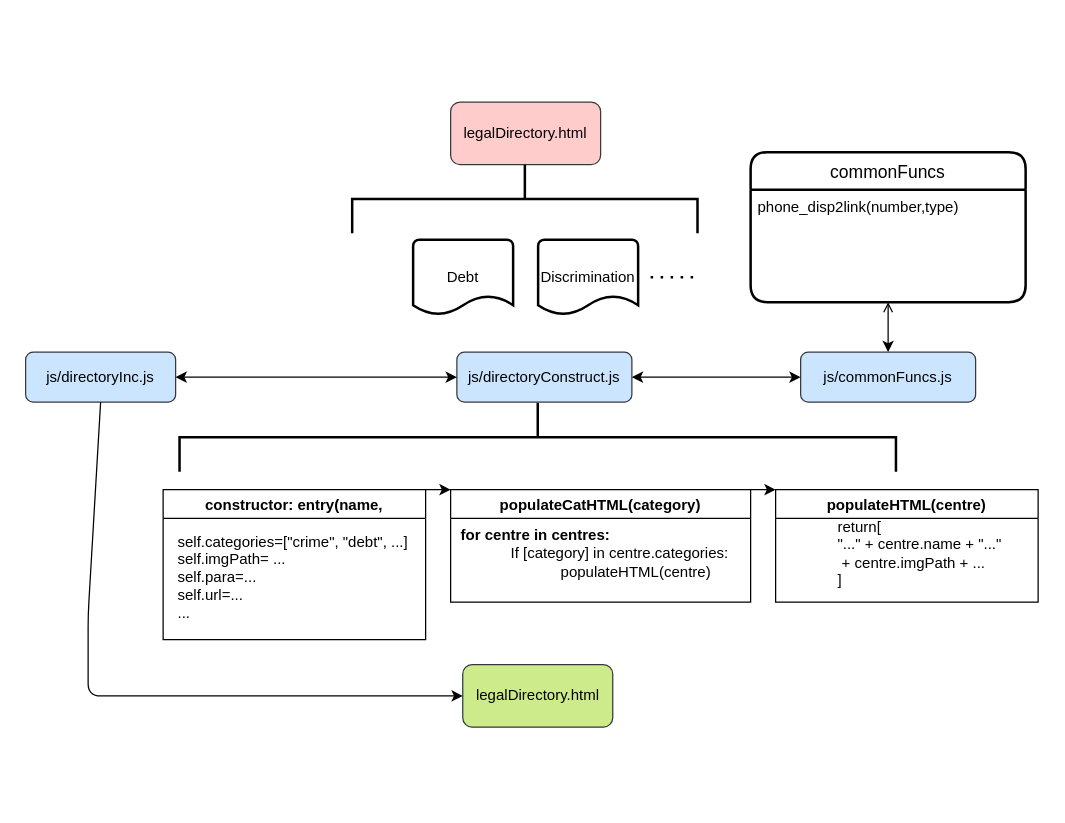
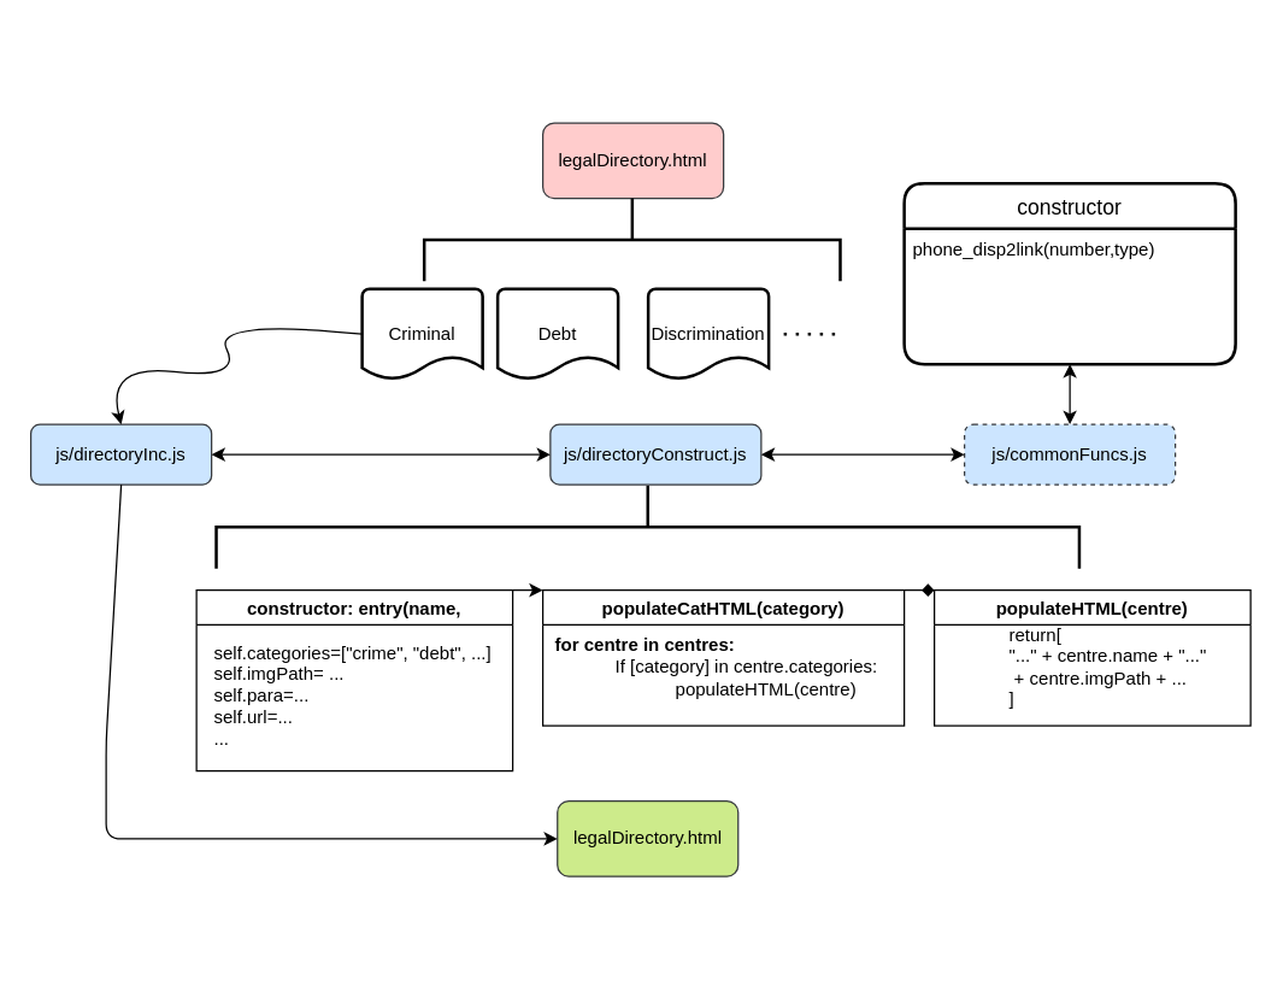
- <mxCell id="21" value="commonFuncs" style="swimlane;childLayout=stackLayout;horizontal=1;startSize=30;horizontalStack=0;rounded=1;fontSize=14;fontStyle=0;strokeWidth=2;resizeParent=0;resizeLast=1;shadow=0;dashed=0;align=center;" vertex="1" parent="1"><mxGeometry x="600" y="121" width="220" height="120" as="geometry" /></mxCell>
+ <mxCell id="21" value="constructor" style="swimlane;childLayout=stackLayout;horizontal=1;startSize=30;horizontalStack=0;rounded=1;fontSize=14;fontStyle=0;strokeWidth=2;resizeParent=0;resizeLast=1;shadow=0;dashed=0;align=center;" vertex="1" parent="1"><mxGeometry x="600" y="121" width="220" height="120" as="geometry" /></mxCell>
+ <mxCell id="4" value="Criminal" style="strokeWidth=2;html=1;shape=mxgraph.flowchart.document2;whiteSpace=wrap;size=0.25;" vertex="1" parent="1"><mxGeometry x="240" y="191" width="80" height="60" as="geometry" /></mxCell>
+ <mxCell id="25" value="" style="curved=1;endArrow=classic;html=1;exitX=0;exitY=0.5;exitDx=0;exitDy=0;exitPerimeter=0;entryX=0.5;entryY=0;entryDx=0;entryDy=0;" edge="1" parent="1" source="4" target="17"><mxGeometry width="50" height="50" relative="1" as="geometry"><mxPoint x="110" y="241" as="sourcePoint" /><mxPoint x="160" y="191" as="targetPoint" /><Array as="points"><mxPoint x="140" y="211" /><mxPoint x="160" y="251" /><mxPoint x="70" y="241" /></Array></mxGeometry></mxCell>
- <mxCell id="23" value="" style="endArrow=open;startArrow=classic;html=1;entryX=0.5;entryY=1;entryDx=0;entryDy=0;exitX=0.5;exitY=0;exitDx=0;exitDy=0;" edge="1" parent="1" source="20" target="22"><mxGeometry width="50" height="50" relative="1" as="geometry"><mxPoint x="380" y="501" as="sourcePoint" /><mxPoint x="430" y="451" as="targetPoint" /></mxGeometry></mxCell>
+ <mxCell id="23" value="" style="endArrow=classic;startArrow=classic;html=1;entryX=0.5;entryY=1;entryDx=0;entryDy=0;exitX=0.5;exitY=0;exitDx=0;exitDy=0;" edge="1" parent="1" source="20" target="22"><mxGeometry width="50" height="50" relative="1" as="geometry"><mxPoint x="380" y="501" as="sourcePoint" /><mxPoint x="430" y="451" as="targetPoint" /></mxGeometry></mxCell>
- <mxCell id="20" value="js/commonFuncs.js" style="rounded=1;whiteSpace=wrap;html=1;fillColor=#cce5ff;strokeColor=#36393d;" vertex="1" parent="1"><mxGeometry x="640" y="281" width="140" height="40" as="geometry" /></mxCell>
+ <mxCell id="20" value="js/commonFuncs.js" style="rounded=1;whiteSpace=wrap;html=1;fillColor=#cce5ff;strokeColor=#36393d;dashed=1;" vertex="1" parent="1"><mxGeometry x="640" y="281" width="140" height="40" as="geometry" /></mxCell>
- <mxCell id="16" value="" style="endArrow=classic;html=1;entryX=0;entryY=0;entryDx=0;entryDy=0;exitX=1;exitY=0;exitDx=0;exitDy=0;" edge="1" parent="1" source="13" target="8"><mxGeometry width="50" height="50" relative="1" as="geometry"><mxPoint x="430" y="631" as="sourcePoint" /><mxPoint x="480" y="581" as="targetPoint" /></mxGeometry></mxCell>
+ <mxCell id="16" value="" style="endArrow=diamond;html=1;entryX=0;entryY=0;entryDx=0;entryDy=0;exitX=1;exitY=0;exitDx=0;exitDy=0;" edge="1" parent="1" source="13" target="8"><mxGeometry width="50" height="50" relative="1" as="geometry"><mxPoint x="430" y="631" as="sourcePoint" /><mxPoint x="480" y="581" as="targetPoint" /></mxGeometry></mxCell>
